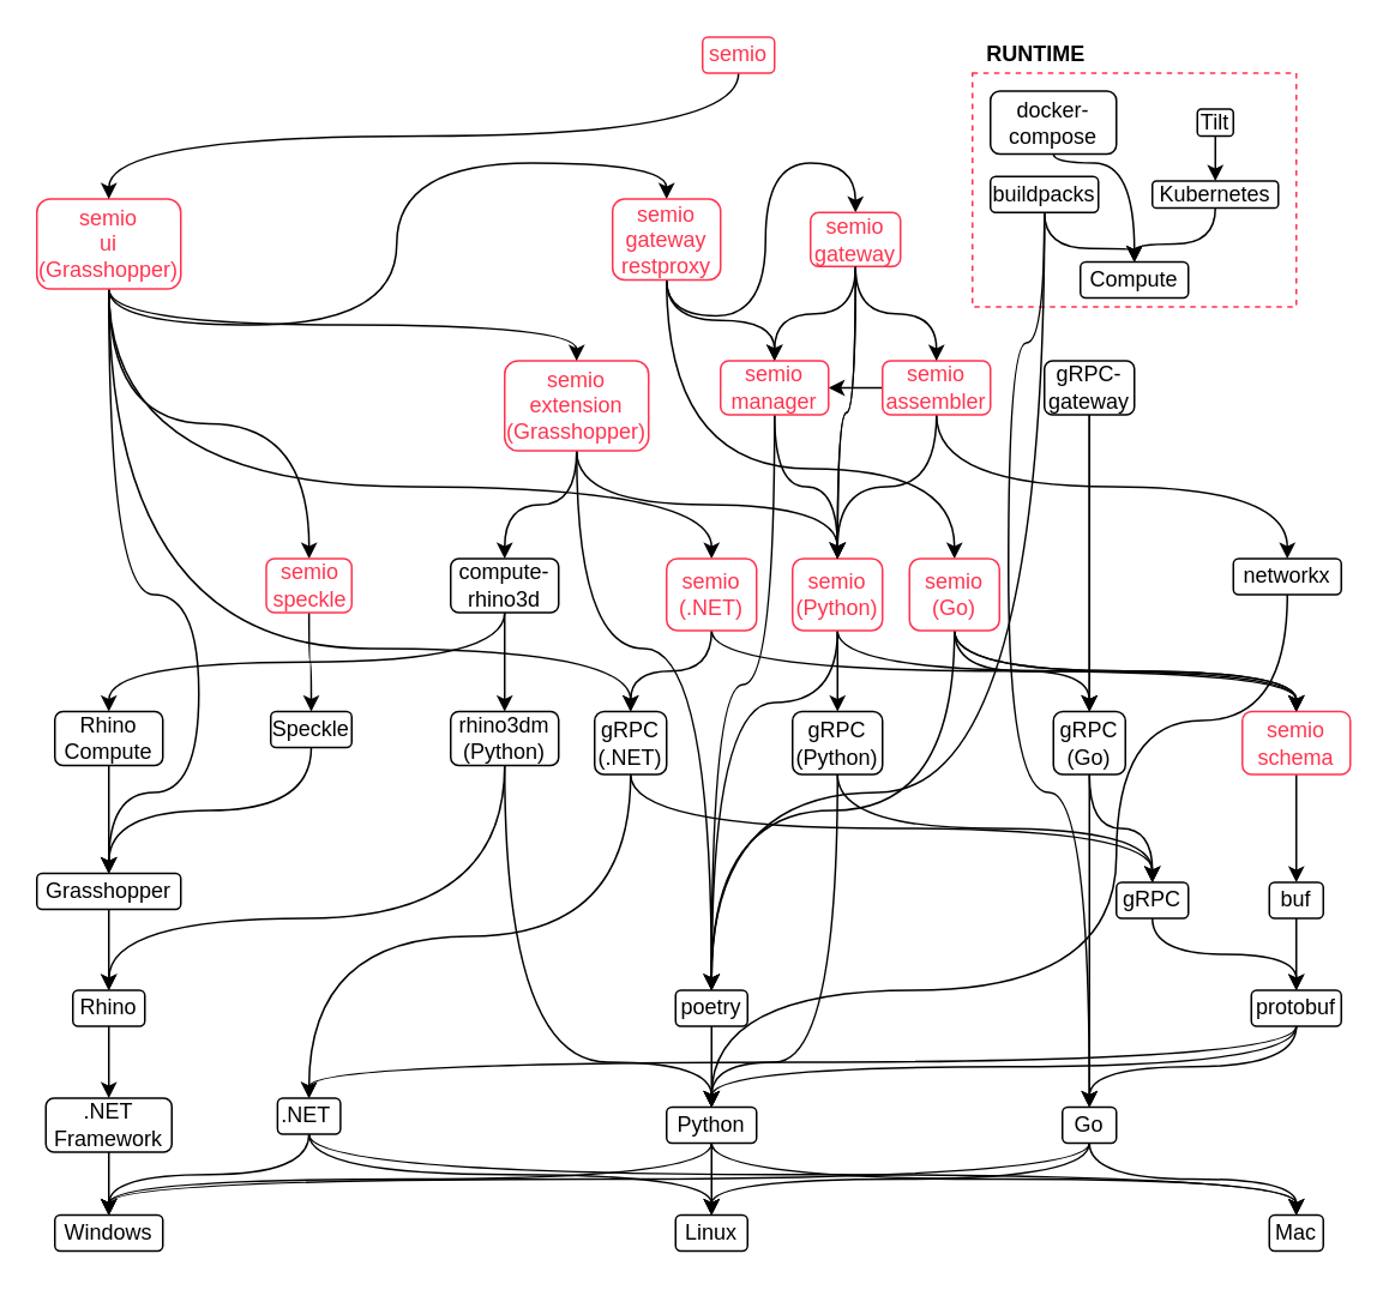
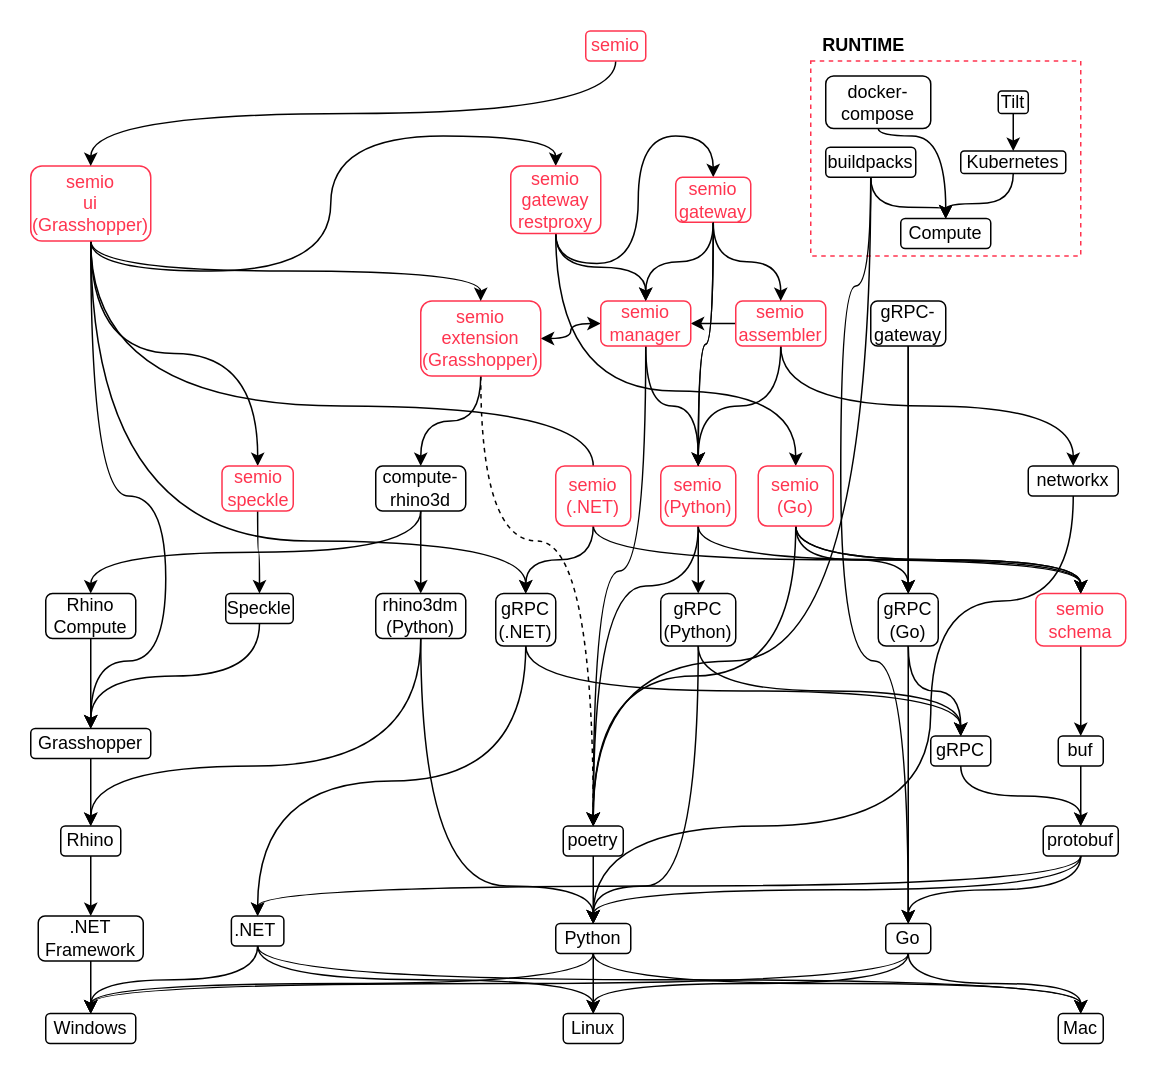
+ <mxCell id="49" style="edgeStyle=orthogonalEdgeStyle;curved=1;rounded=0;orthogonalLoop=1;jettySize=auto;html=1;exitX=1;exitY=0.5;exitDx=0;exitDy=0;entryX=0;entryY=0.5;entryDx=0;entryDy=0;fontColor=#000000;endArrow=classic;endFill=1;startArrow=classic;startFill=1;fillColor=none;" parent="1" source="51" target="83" edge="1"><mxGeometry relative="1" as="geometry" /></mxCell>
- <mxCell id="55" style="edgeStyle=orthogonalEdgeStyle;curved=1;rounded=0;orthogonalLoop=1;jettySize=auto;html=1;exitX=0.5;exitY=1;exitDx=0;exitDy=0;entryX=0.5;entryY=0;entryDx=0;entryDy=0;fontColor=#FF344F;fillColor=none;" parent="1" source="58" target="92" edge="1"><mxGeometry relative="1" as="geometry"><Array as="points"><mxPoint x="60" y="270" /><mxPoint x="395" y="270" /></Array></mxGeometry></mxCell>
+ <mxCell id="55" style="edgeStyle=orthogonalEdgeStyle;curved=1;rounded=0;orthogonalLoop=1;jettySize=auto;html=1;exitX=0.5;exitY=1;exitDx=0;exitDy=0;entryX=0.5;entryY=0;entryDx=0;entryDy=0;fontColor=#FF344F;fillColor=none;endArrow=none;" parent="1" source="58" target="92" edge="1"><mxGeometry relative="1" as="geometry"><Array as="points"><mxPoint x="60" y="270" /><mxPoint x="395" y="270" /></Array></mxGeometry></mxCell>
- <mxCell id="48" style="edgeStyle=orthogonalEdgeStyle;curved=1;rounded=0;orthogonalLoop=1;jettySize=auto;html=1;exitX=0.5;exitY=1;exitDx=0;exitDy=0;entryX=0.5;entryY=0;entryDx=0;entryDy=0;fontColor=#FF344F;fillColor=none;" parent="1" source="51" target="96" edge="1"><mxGeometry relative="1" as="geometry" /></mxCell>
- <mxCell id="50" style="edgeStyle=orthogonalEdgeStyle;curved=1;rounded=0;orthogonalLoop=1;jettySize=auto;html=1;exitX=0.5;exitY=1;exitDx=0;exitDy=0;entryX=0.5;entryY=0;entryDx=0;entryDy=0;fillColor=none;" edge="1" parent="1" source="51" target="17"><mxGeometry relative="1" as="geometry"><Array as="points"><mxPoint x="320" y="360" /><mxPoint x="395" y="360" /></Array></mxGeometry></mxCell>
+ <mxCell id="50" style="edgeStyle=orthogonalEdgeStyle;curved=1;rounded=0;orthogonalLoop=1;jettySize=auto;html=1;exitX=0.5;exitY=1;exitDx=0;exitDy=0;entryX=0.5;entryY=0;entryDx=0;entryDy=0;fillColor=none;dashed=1;" edge="1" parent="1" source="51" target="17"><mxGeometry relative="1" as="geometry"><Array as="points"><mxPoint x="320" y="360" /><mxPoint x="395" y="360" /></Array></mxGeometry></mxCell>
